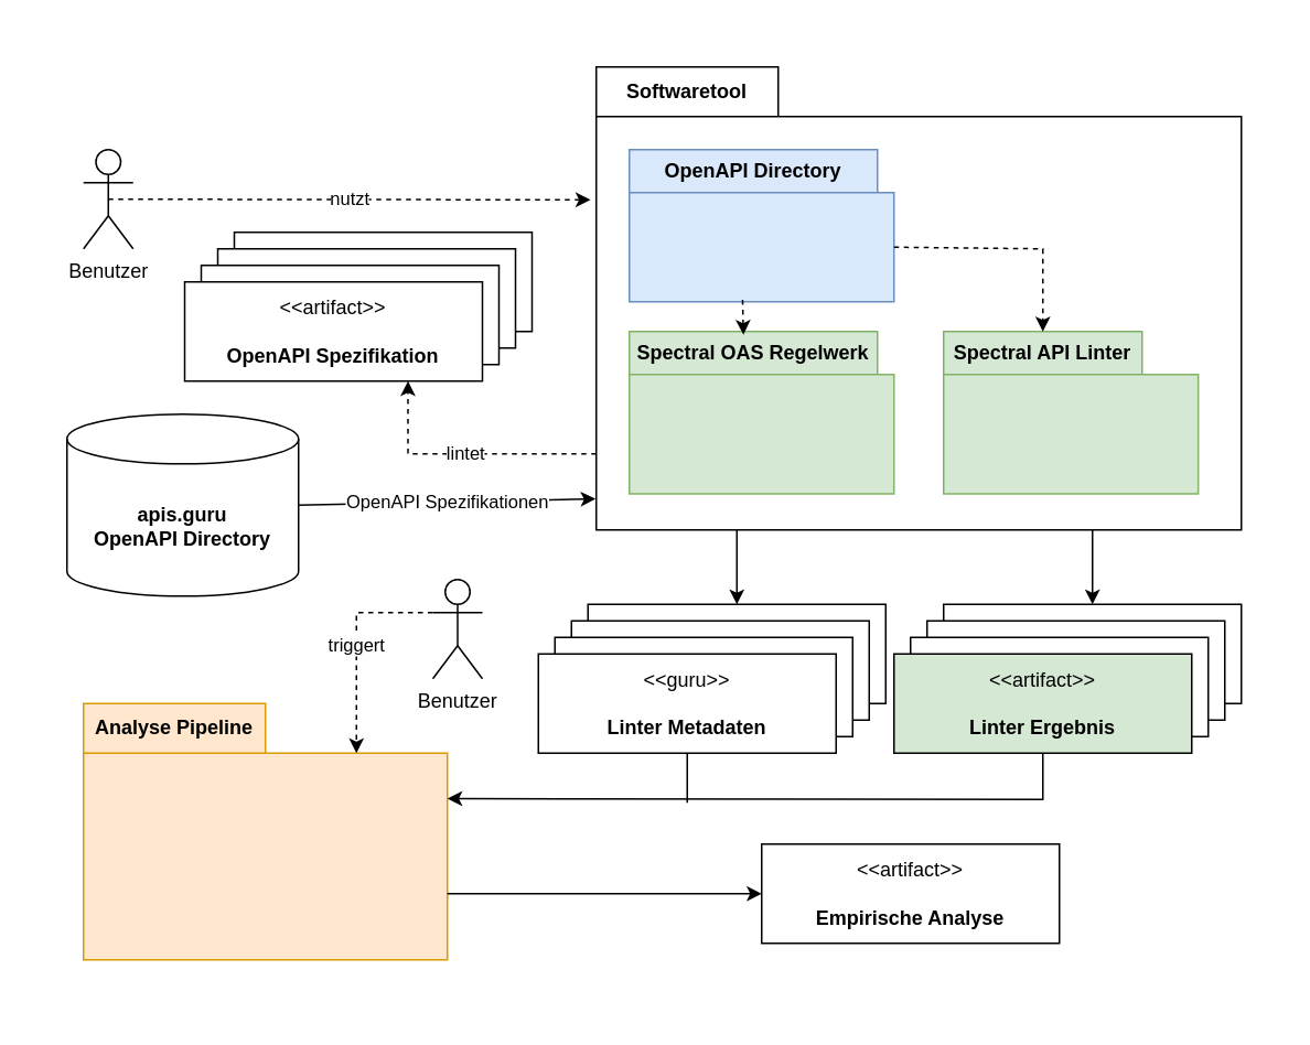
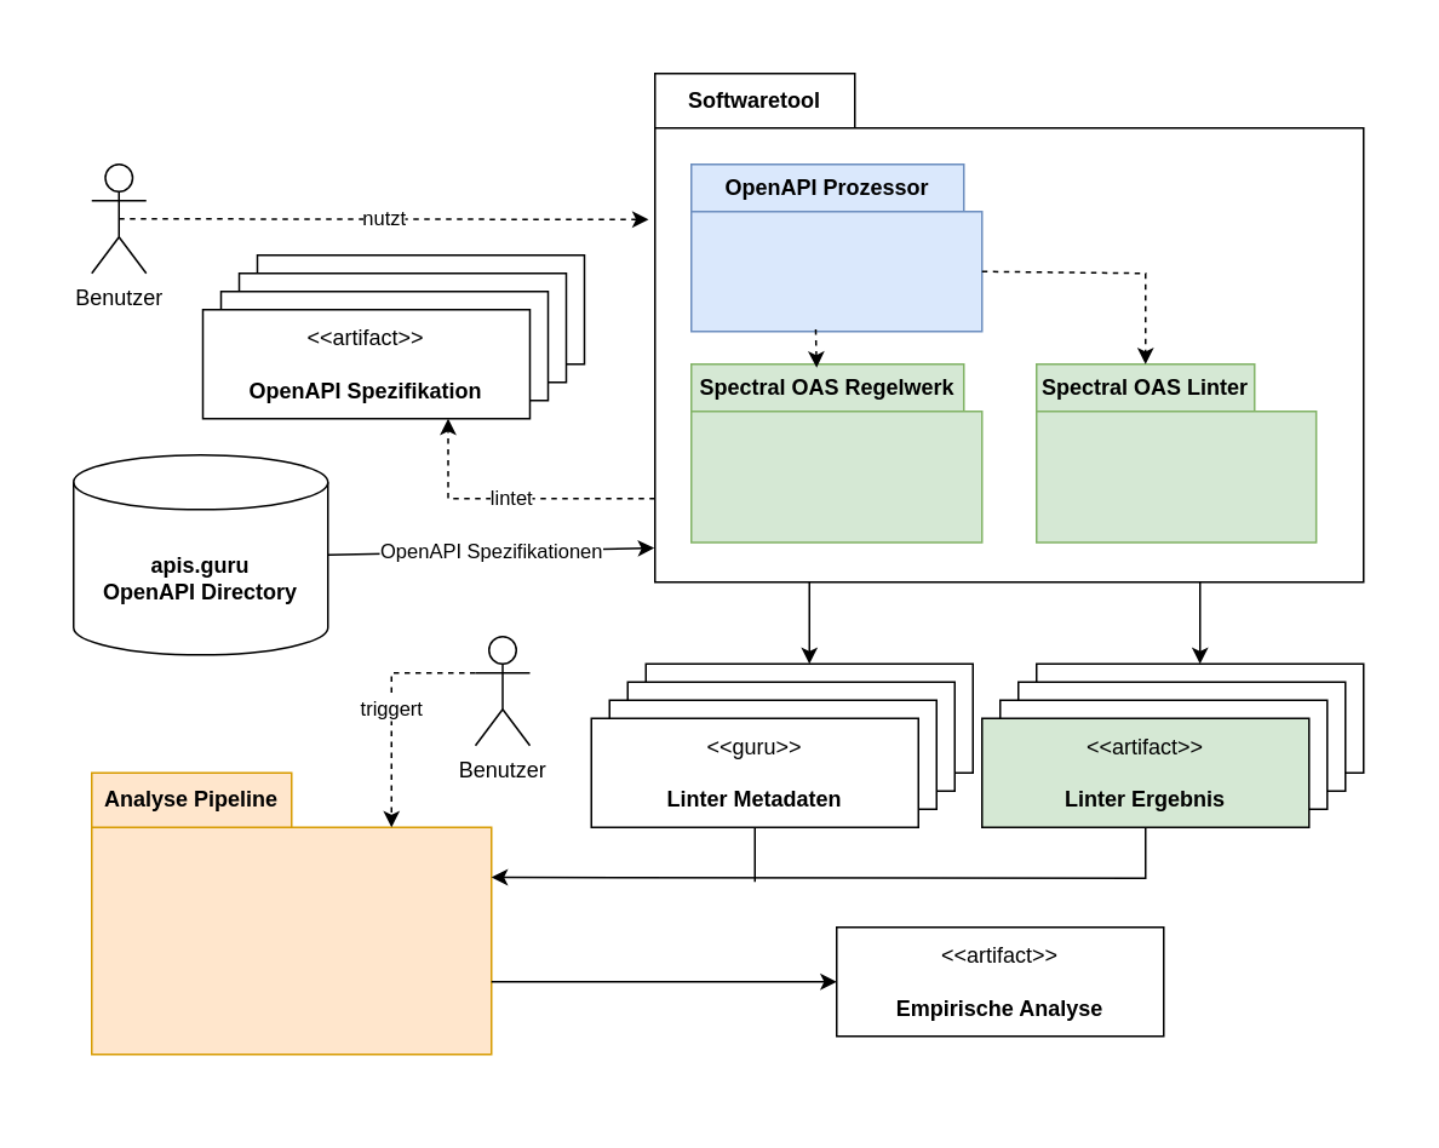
- <mxCell id="9" value="OpenAPI Directory" style="shape=folder;fontStyle=1;tabWidth=150;tabHeight=26;tabPosition=left;html=1;boundedLbl=1;labelInHeader=1;container=1;collapsible=0;whiteSpace=wrap;fillColor=#dae8fc;strokeColor=#6c8ebf;" parent="3" vertex="1"><mxGeometry x="20" y="50" width="160" height="92" as="geometry" /></mxCell>
+ <mxCell id="9" value="OpenAPI Prozessor" style="shape=folder;fontStyle=1;tabWidth=150;tabHeight=26;tabPosition=left;html=1;boundedLbl=1;labelInHeader=1;container=1;collapsible=0;whiteSpace=wrap;fillColor=#dae8fc;strokeColor=#6c8ebf;" parent="3" vertex="1"><mxGeometry x="20" y="50" width="160" height="92" as="geometry" /></mxCell>
- <mxCell id="5" value="Spectral API Linter" style="shape=folder;fontStyle=1;tabWidth=120;tabHeight=26;tabPosition=left;html=1;boundedLbl=1;labelInHeader=1;container=1;collapsible=0;whiteSpace=wrap;fillColor=#d5e8d4;strokeColor=#82b366;" parent="3" vertex="1"><mxGeometry x="210" y="160" width="153.95" height="98.09" as="geometry" /></mxCell>
+ <mxCell id="5" value="Spectral OAS Linter" style="shape=folder;fontStyle=1;tabWidth=120;tabHeight=26;tabPosition=left;html=1;boundedLbl=1;labelInHeader=1;container=1;collapsible=0;whiteSpace=wrap;fillColor=#d5e8d4;strokeColor=#82b366;" parent="3" vertex="1"><mxGeometry x="210" y="160" width="153.95" height="98.09" as="geometry" /></mxCell>
